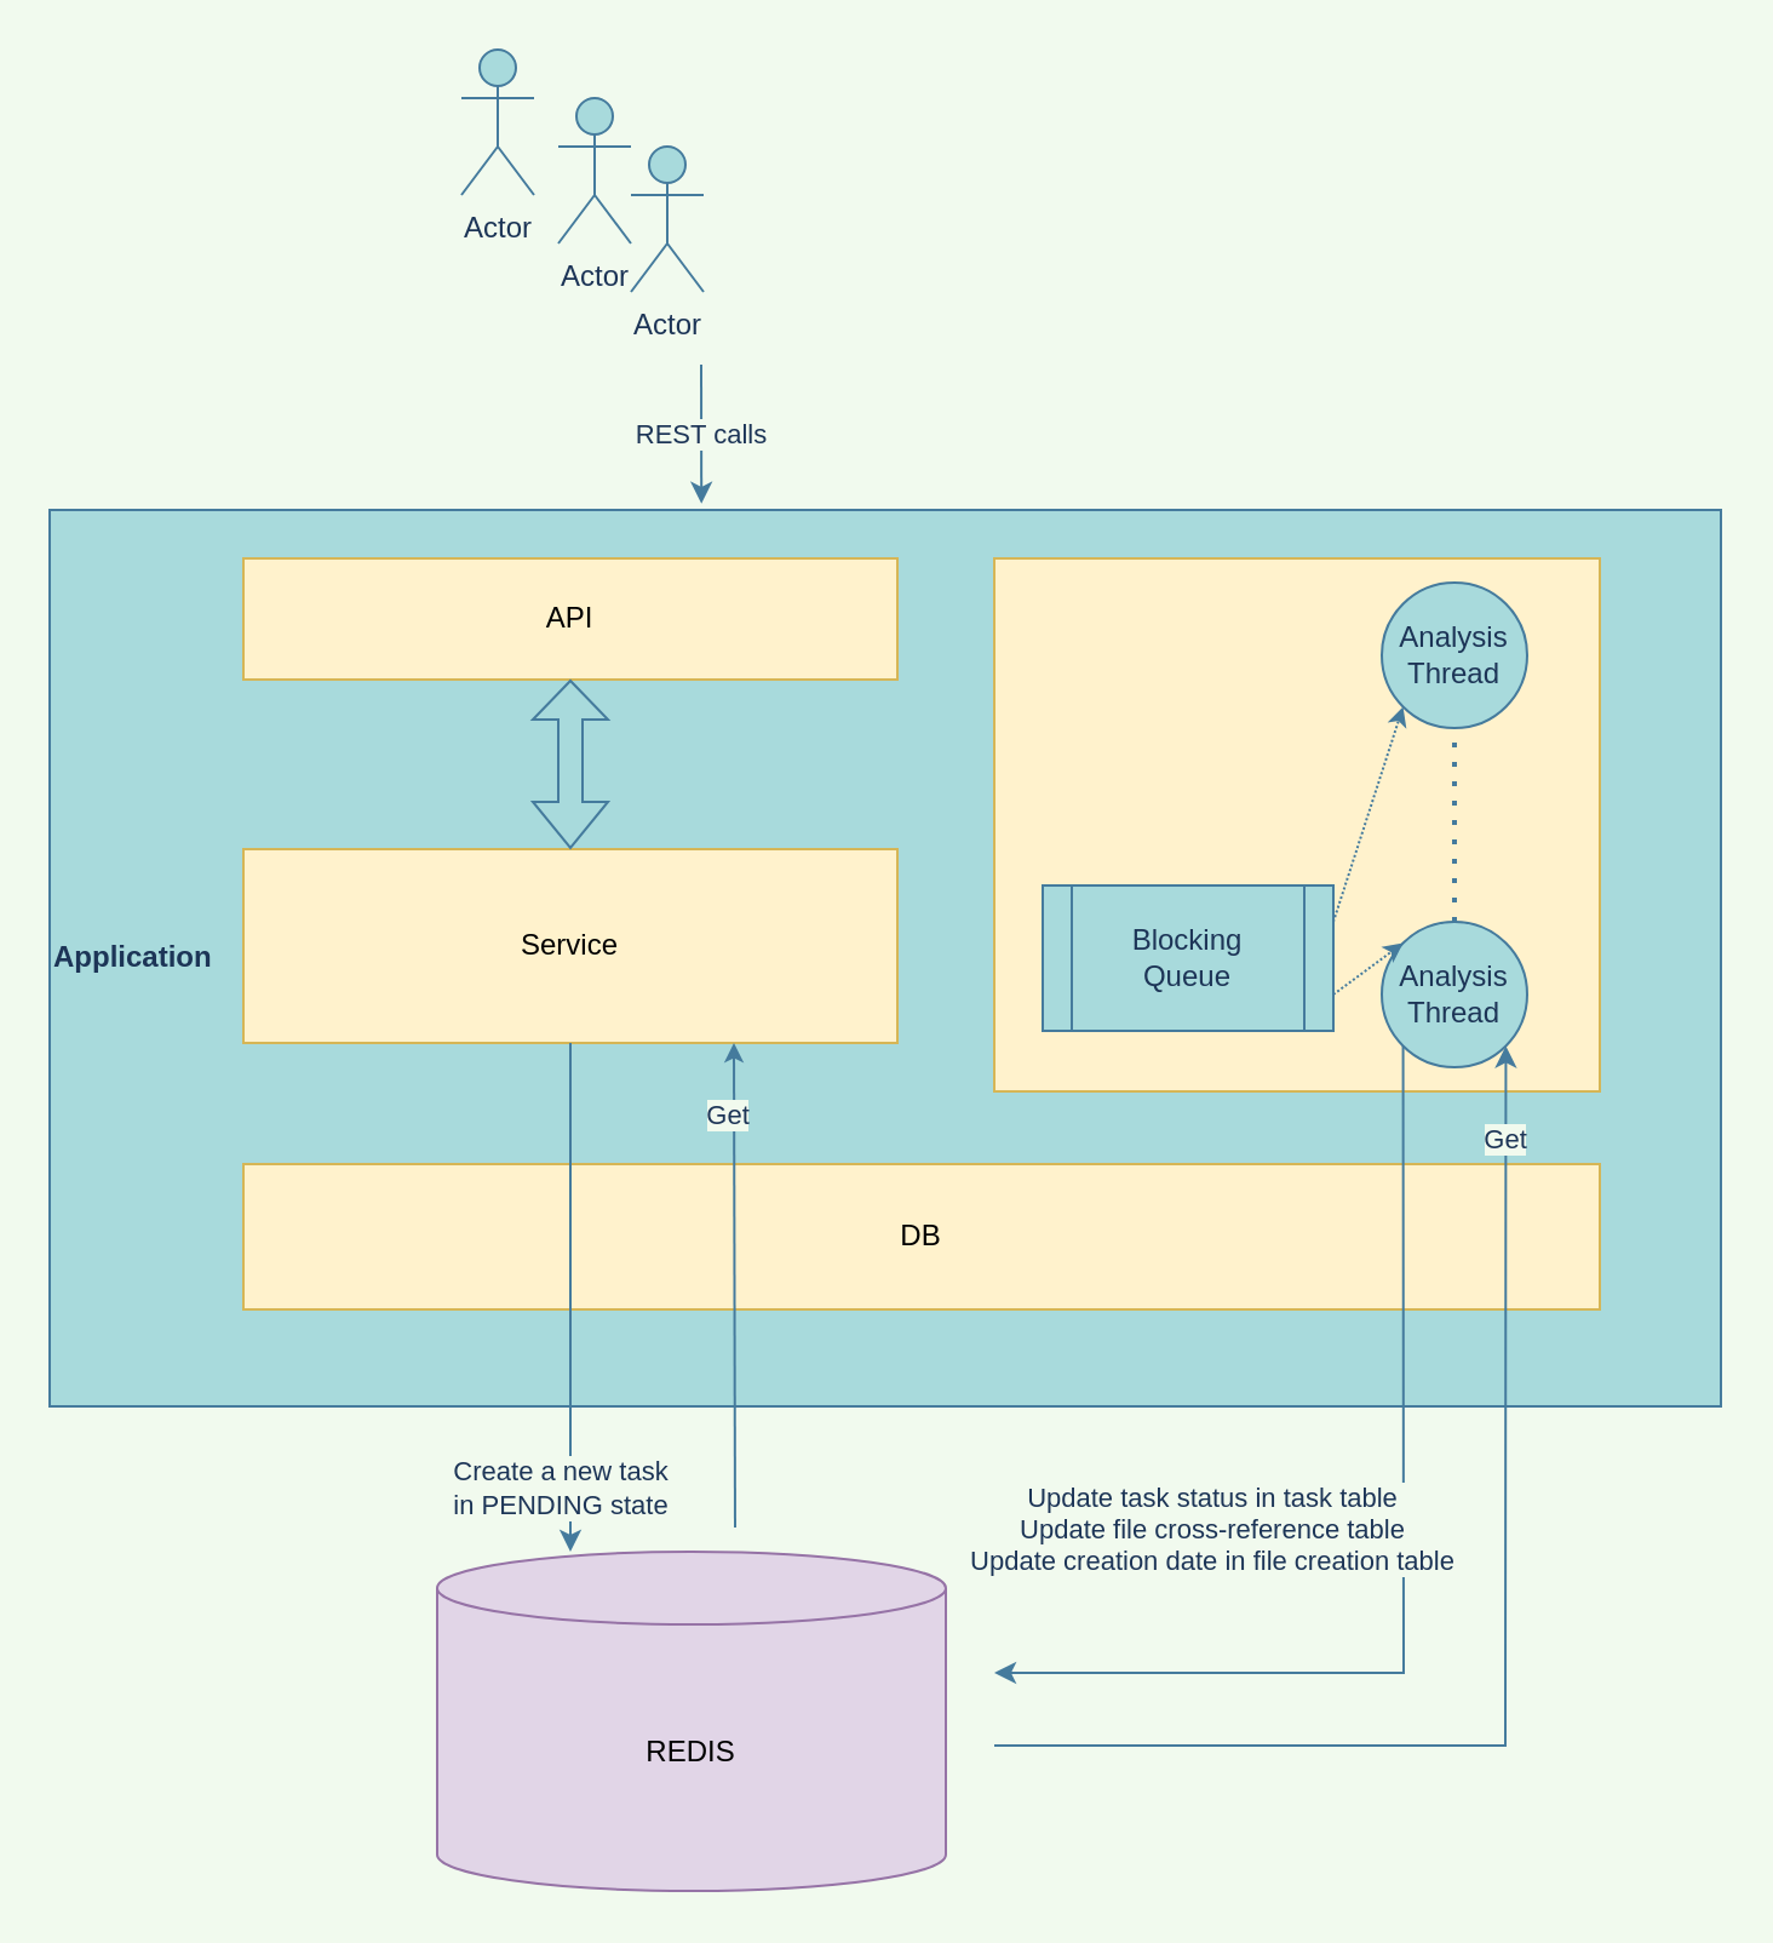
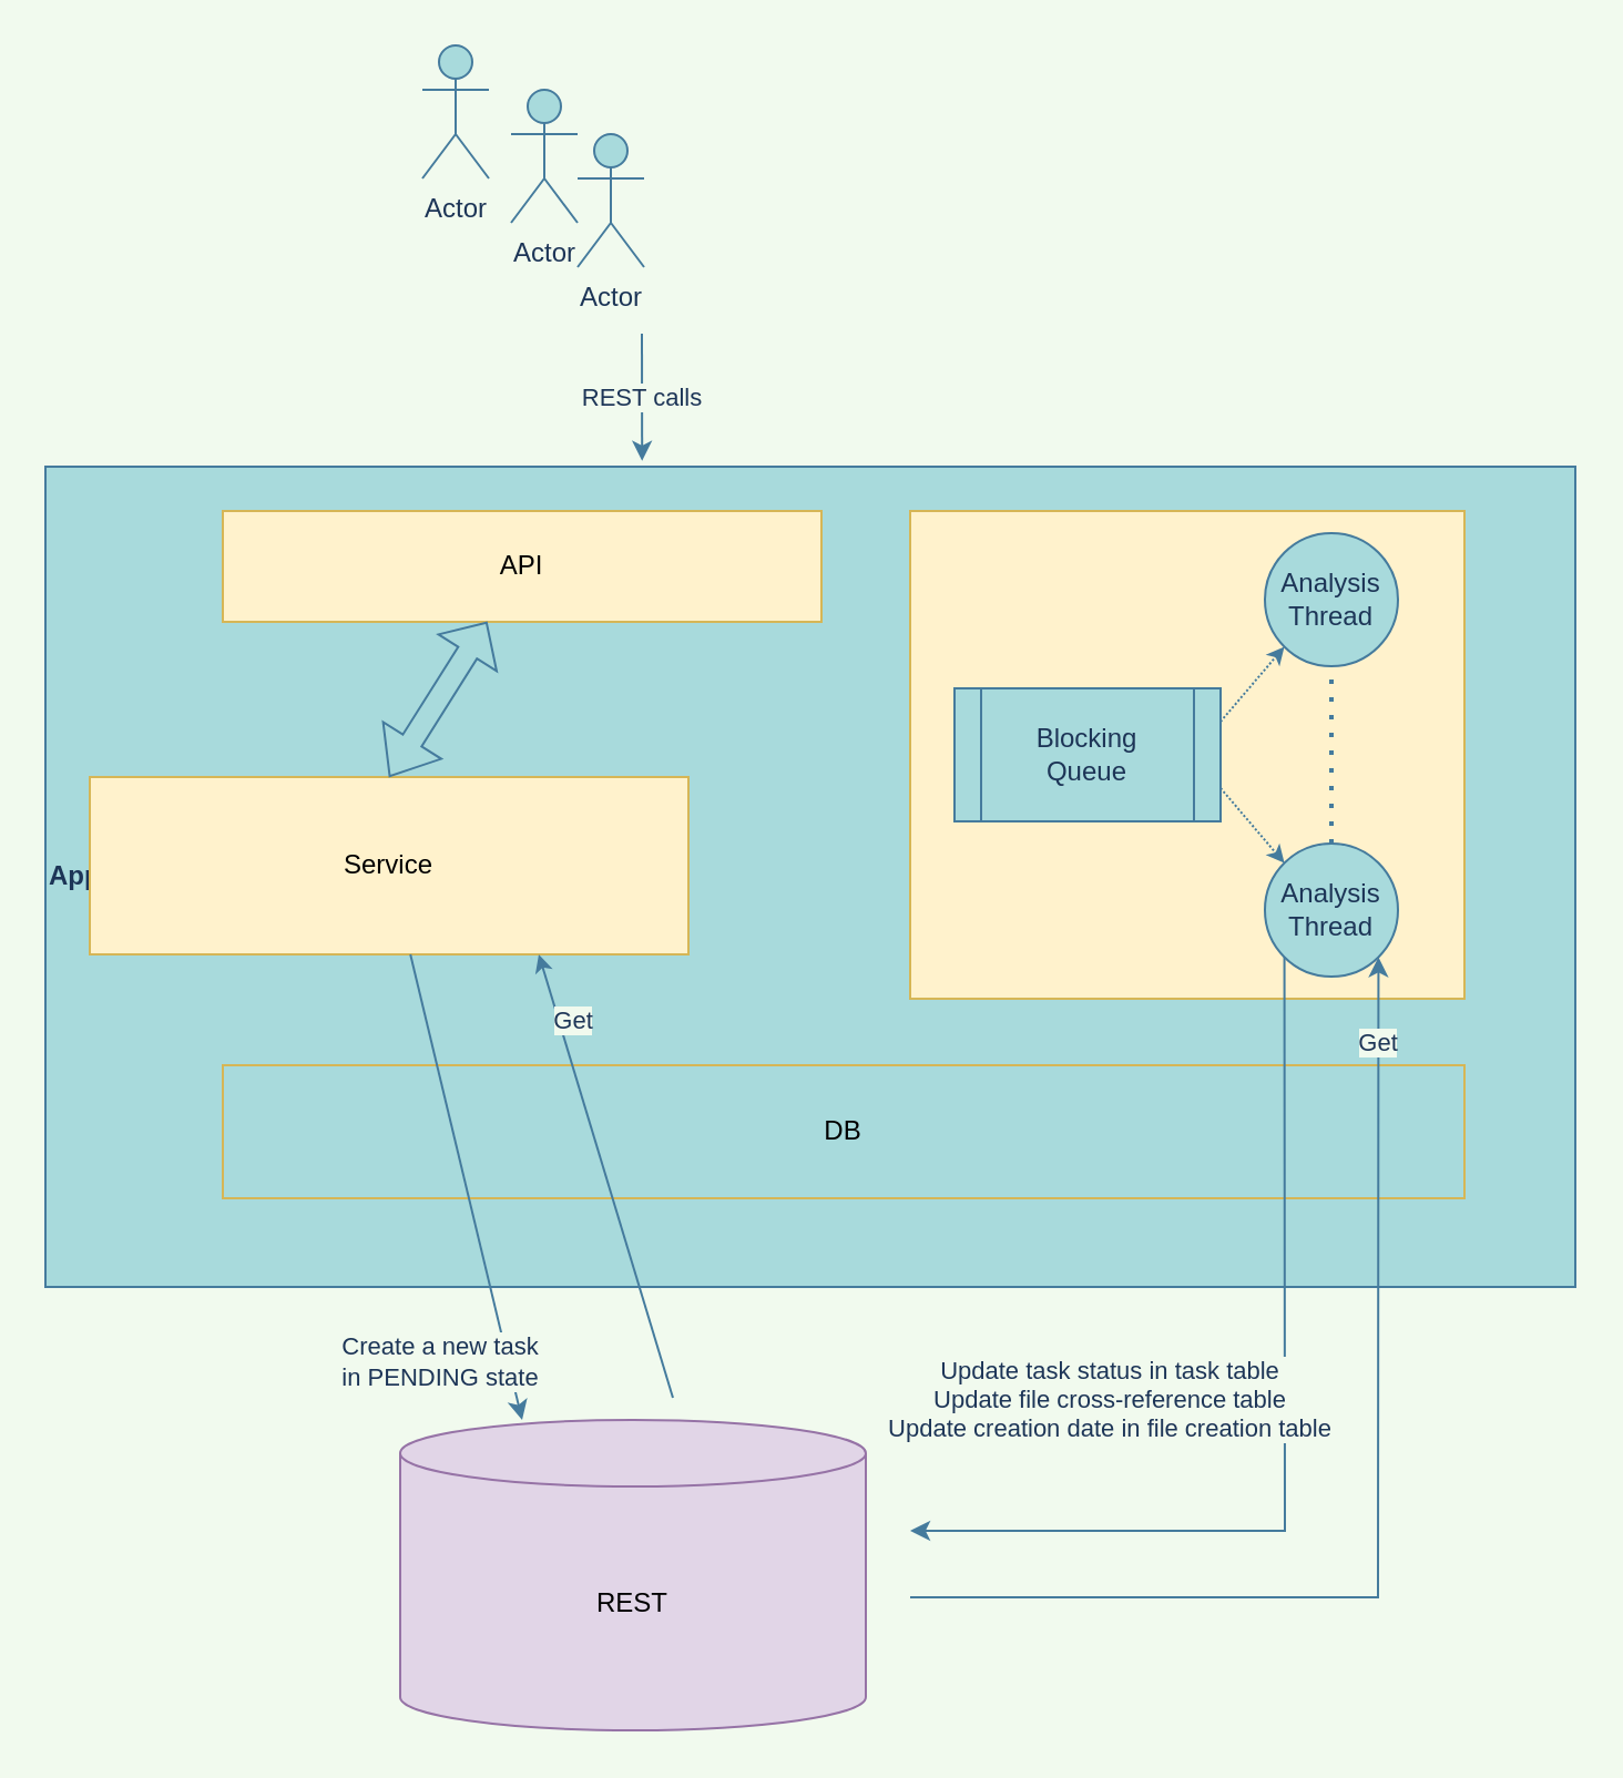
- <mxCell id="8" value="Service" style="rounded=0;whiteSpace=wrap;html=1;fillColor=#fff2cc;strokeColor=#d6b656;" parent="1" vertex="1"><mxGeometry x="100" y="350" width="270" height="80" as="geometry" /></mxCell>
+ <mxCell id="8" value="Service" style="rounded=0;whiteSpace=wrap;html=1;fillColor=#fff2cc;strokeColor=#d6b656;" parent="1" vertex="1"><mxGeometry x="40" y="350" width="270" height="80" as="geometry" /></mxCell>
- <mxCell id="20" value="&lt;div&gt;Blocking &lt;br&gt;&lt;/div&gt;&lt;div&gt;Queue&lt;/div&gt;" style="shape=process;whiteSpace=wrap;html=1;backgroundOutline=1;fillColor=#A8DADC;strokeColor=#457B9D;fontColor=#1D3557;" parent="1" vertex="1"><mxGeometry x="430" y="365" width="120" height="60" as="geometry" /></mxCell>
+ <mxCell id="20" value="&lt;div&gt;Blocking &lt;br&gt;&lt;/div&gt;&lt;div&gt;Queue&lt;/div&gt;" style="shape=process;whiteSpace=wrap;html=1;backgroundOutline=1;fillColor=#A8DADC;strokeColor=#457B9D;fontColor=#1D3557;" parent="1" vertex="1"><mxGeometry x="430" y="310" width="120" height="60" as="geometry" /></mxCell>
- <mxCell id="13" value="DB" style="rounded=0;whiteSpace=wrap;html=1;fillColor=#fff2cc;strokeColor=#d6b656;" parent="1" vertex="1"><mxGeometry x="100" y="480" width="560" height="60" as="geometry" /></mxCell>
+ <mxCell id="13" value="DB" style="rounded=0;whiteSpace=wrap;html=1;fillColor=#a8dadc;strokeColor=#d6b656;" parent="1" vertex="1"><mxGeometry x="100" y="480" width="560" height="60" as="geometry" /></mxCell>
- <mxCell id="9" value="REDIS" style="shape=cylinder3;whiteSpace=wrap;html=1;boundedLbl=1;backgroundOutline=1;size=15;fillColor=#e1d5e7;strokeColor=#9673a6;" parent="1" vertex="1"><mxGeometry x="180" y="640" width="210" height="140" as="geometry" /></mxCell>
+ <mxCell id="9" value="REST" style="shape=cylinder3;whiteSpace=wrap;html=1;boundedLbl=1;backgroundOutline=1;size=15;fillColor=#e1d5e7;strokeColor=#9673a6;" parent="1" vertex="1"><mxGeometry x="180" y="640" width="210" height="140" as="geometry" /></mxCell>
